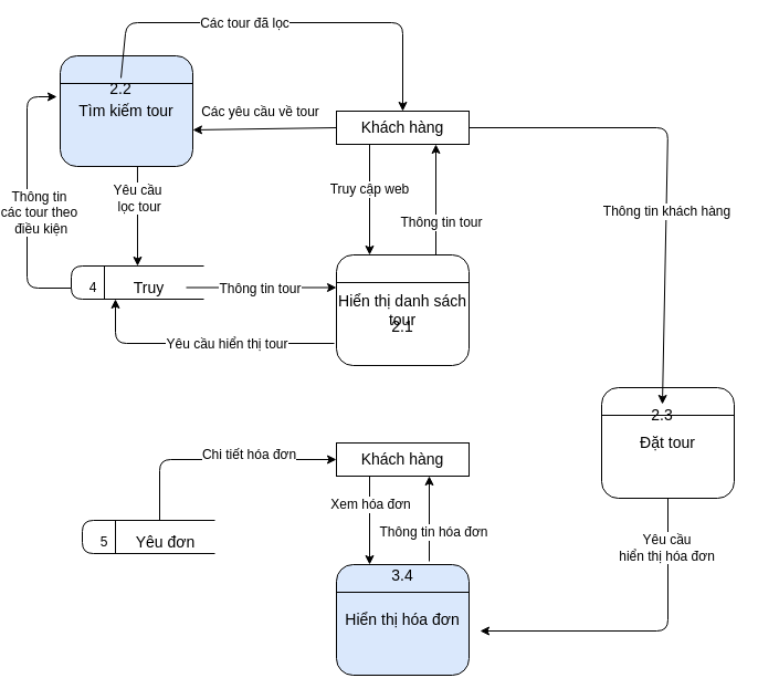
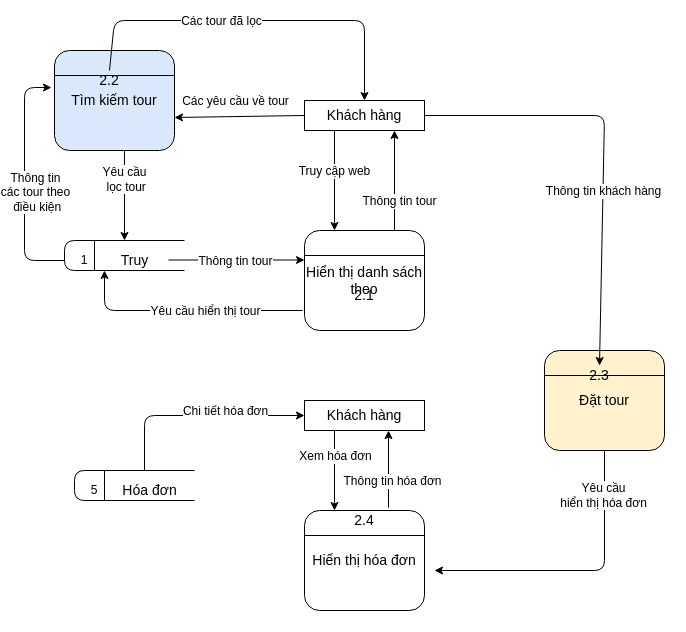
- <mxCell id="26" value="4" style="text;html=1;strokeColor=none;fillColor=none;align=center;verticalAlign=middle;whiteSpace=wrap;rounded=0;" vertex="1" parent="1"><mxGeometry x="70" y="250" width="20" height="20" as="geometry" /></mxCell>
+ <mxCell id="26" value="1" style="text;html=1;strokeColor=none;fillColor=none;align=center;verticalAlign=middle;whiteSpace=wrap;rounded=0;" vertex="1" parent="1"><mxGeometry x="70" y="250" width="20" height="20" as="geometry" /></mxCell>
- <mxCell id="2" value="&lt;font style=&quot;font-size: 14px&quot;&gt;Hiển thị danh sách tour&lt;/font&gt;" style="rounded=1;whiteSpace=wrap;html=1;" vertex="1" parent="1"><mxGeometry x="300" y="230" width="120" height="100" as="geometry" /></mxCell>
+ <mxCell id="2" value="&lt;font style=&quot;font-size: 14px&quot;&gt;Hiển thị danh sách theo&lt;/font&gt;" style="rounded=1;whiteSpace=wrap;html=1;" vertex="1" parent="1"><mxGeometry x="300" y="230" width="120" height="100" as="geometry" /></mxCell>
- <mxCell id="8" value="&lt;span style=&quot;font-size: 14px&quot;&gt;Đặt tour&lt;/span&gt;" style="rounded=1;whiteSpace=wrap;html=1;" vertex="1" parent="1"><mxGeometry x="540" y="350" width="120" height="100" as="geometry" /></mxCell>
+ <mxCell id="8" value="&lt;span style=&quot;font-size: 14px&quot;&gt;Đặt tour&lt;/span&gt;" style="rounded=1;whiteSpace=wrap;html=1;fillColor=#fff2cc;" vertex="1" parent="1"><mxGeometry x="540" y="350" width="120" height="100" as="geometry" /></mxCell>
- <mxCell id="41" value="&lt;font style=&quot;font-size: 14px&quot;&gt;Yêu đơn&lt;/font&gt;" style="text;html=1;align=center;verticalAlign=middle;resizable=0;points=[];autosize=1;strokeColor=none;" vertex="1" parent="1"><mxGeometry x="110" y="480" width="70" height="20" as="geometry" /></mxCell>
+ <mxCell id="41" value="&lt;font style=&quot;font-size: 14px&quot;&gt;Hóa đơn&lt;/font&gt;" style="text;html=1;align=center;verticalAlign=middle;resizable=0;points=[];autosize=1;strokeColor=none;" vertex="1" parent="1"><mxGeometry x="110" y="480" width="70" height="20" as="geometry" /></mxCell>
- <mxCell id="13" value="&lt;font style=&quot;font-size: 14px&quot;&gt;3.4&lt;/font&gt;" style="text;html=1;strokeColor=none;fillColor=none;align=center;verticalAlign=middle;whiteSpace=wrap;rounded=0;" vertex="1" parent="1"><mxGeometry x="340" y="510" width="40" height="20" as="geometry" /></mxCell>
+ <mxCell id="13" value="&lt;font style=&quot;font-size: 14px&quot;&gt;2.4&lt;/font&gt;" style="text;html=1;strokeColor=none;fillColor=none;align=center;verticalAlign=middle;whiteSpace=wrap;rounded=0;" vertex="1" parent="1"><mxGeometry x="340" y="510" width="40" height="20" as="geometry" /></mxCell>
- <mxCell id="11" value="&lt;font style=&quot;font-size: 14px&quot;&gt;Hiển thị hóa đơn&lt;/font&gt;" style="rounded=1;whiteSpace=wrap;html=1;fillColor=#dae8fc;" vertex="1" parent="1"><mxGeometry x="300" y="510" width="120" height="100" as="geometry" /></mxCell>
+ <mxCell id="11" value="&lt;font style=&quot;font-size: 14px&quot;&gt;Hiển thị hóa đơn&lt;/font&gt;" style="rounded=1;whiteSpace=wrap;html=1;" vertex="1" parent="1"><mxGeometry x="300" y="510" width="120" height="100" as="geometry" /></mxCell>
